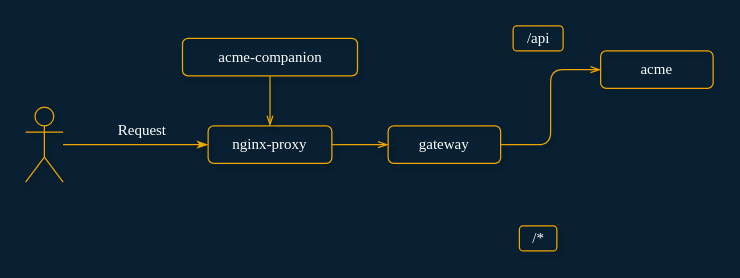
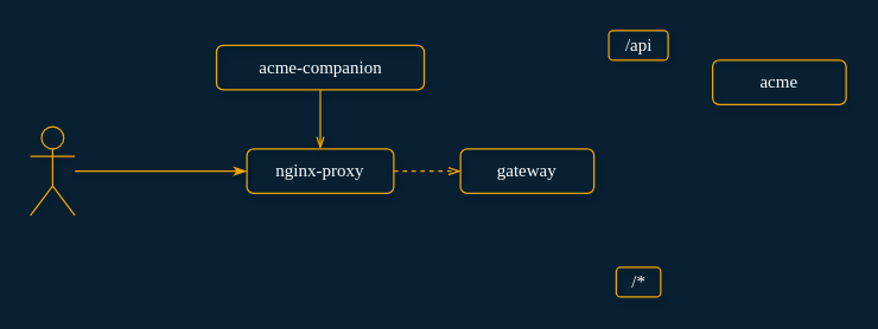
- <mxCell id="9" style="edgeStyle=orthogonalEdgeStyle;rounded=1;orthogonalLoop=1;jettySize=auto;html=1;entryX=0;entryY=0.5;entryDx=0;entryDy=0;fontColor=#FFFFFF;strokeColor=#F0A500;shadow=1;endArrow=openThin;endFill=0;" edge="1" parent="1" source="10" target="11"><mxGeometry relative="1" as="geometry" /></mxCell>
- <mxCell id="8" value="Request" style="text;html=1;align=center;verticalAlign=middle;resizable=0;points=[];autosize=1;strokeColor=none;fillColor=none;fontColor=#FFFFFF;fontFamily=Fira Code;shadow=1;rounded=1;glass=0;" vertex="1" parent="1"><mxGeometry x="78" y="94" width="70" height="20" as="geometry" /></mxCell>
- <mxCell id="2" style="edgeStyle=orthogonalEdgeStyle;rounded=0;orthogonalLoop=1;jettySize=auto;html=1;entryX=0;entryY=0.5;entryDx=0;entryDy=0;fontColor=#FFFFFF;strokeColor=#F0A500;shadow=1;endArrow=openThin;endFill=0;" edge="1" parent="1" source="3" target="10"><mxGeometry relative="1" as="geometry" /></mxCell>
+ <mxCell id="2" style="edgeStyle=orthogonalEdgeStyle;rounded=0;orthogonalLoop=1;jettySize=auto;html=1;entryX=0;entryY=0.5;entryDx=0;entryDy=0;fontColor=#FFFFFF;strokeColor=#F0A500;shadow=1;endArrow=openThin;endFill=0;dashed=1;" edge="1" parent="1" source="3" target="10"><mxGeometry relative="1" as="geometry" /></mxCell>
